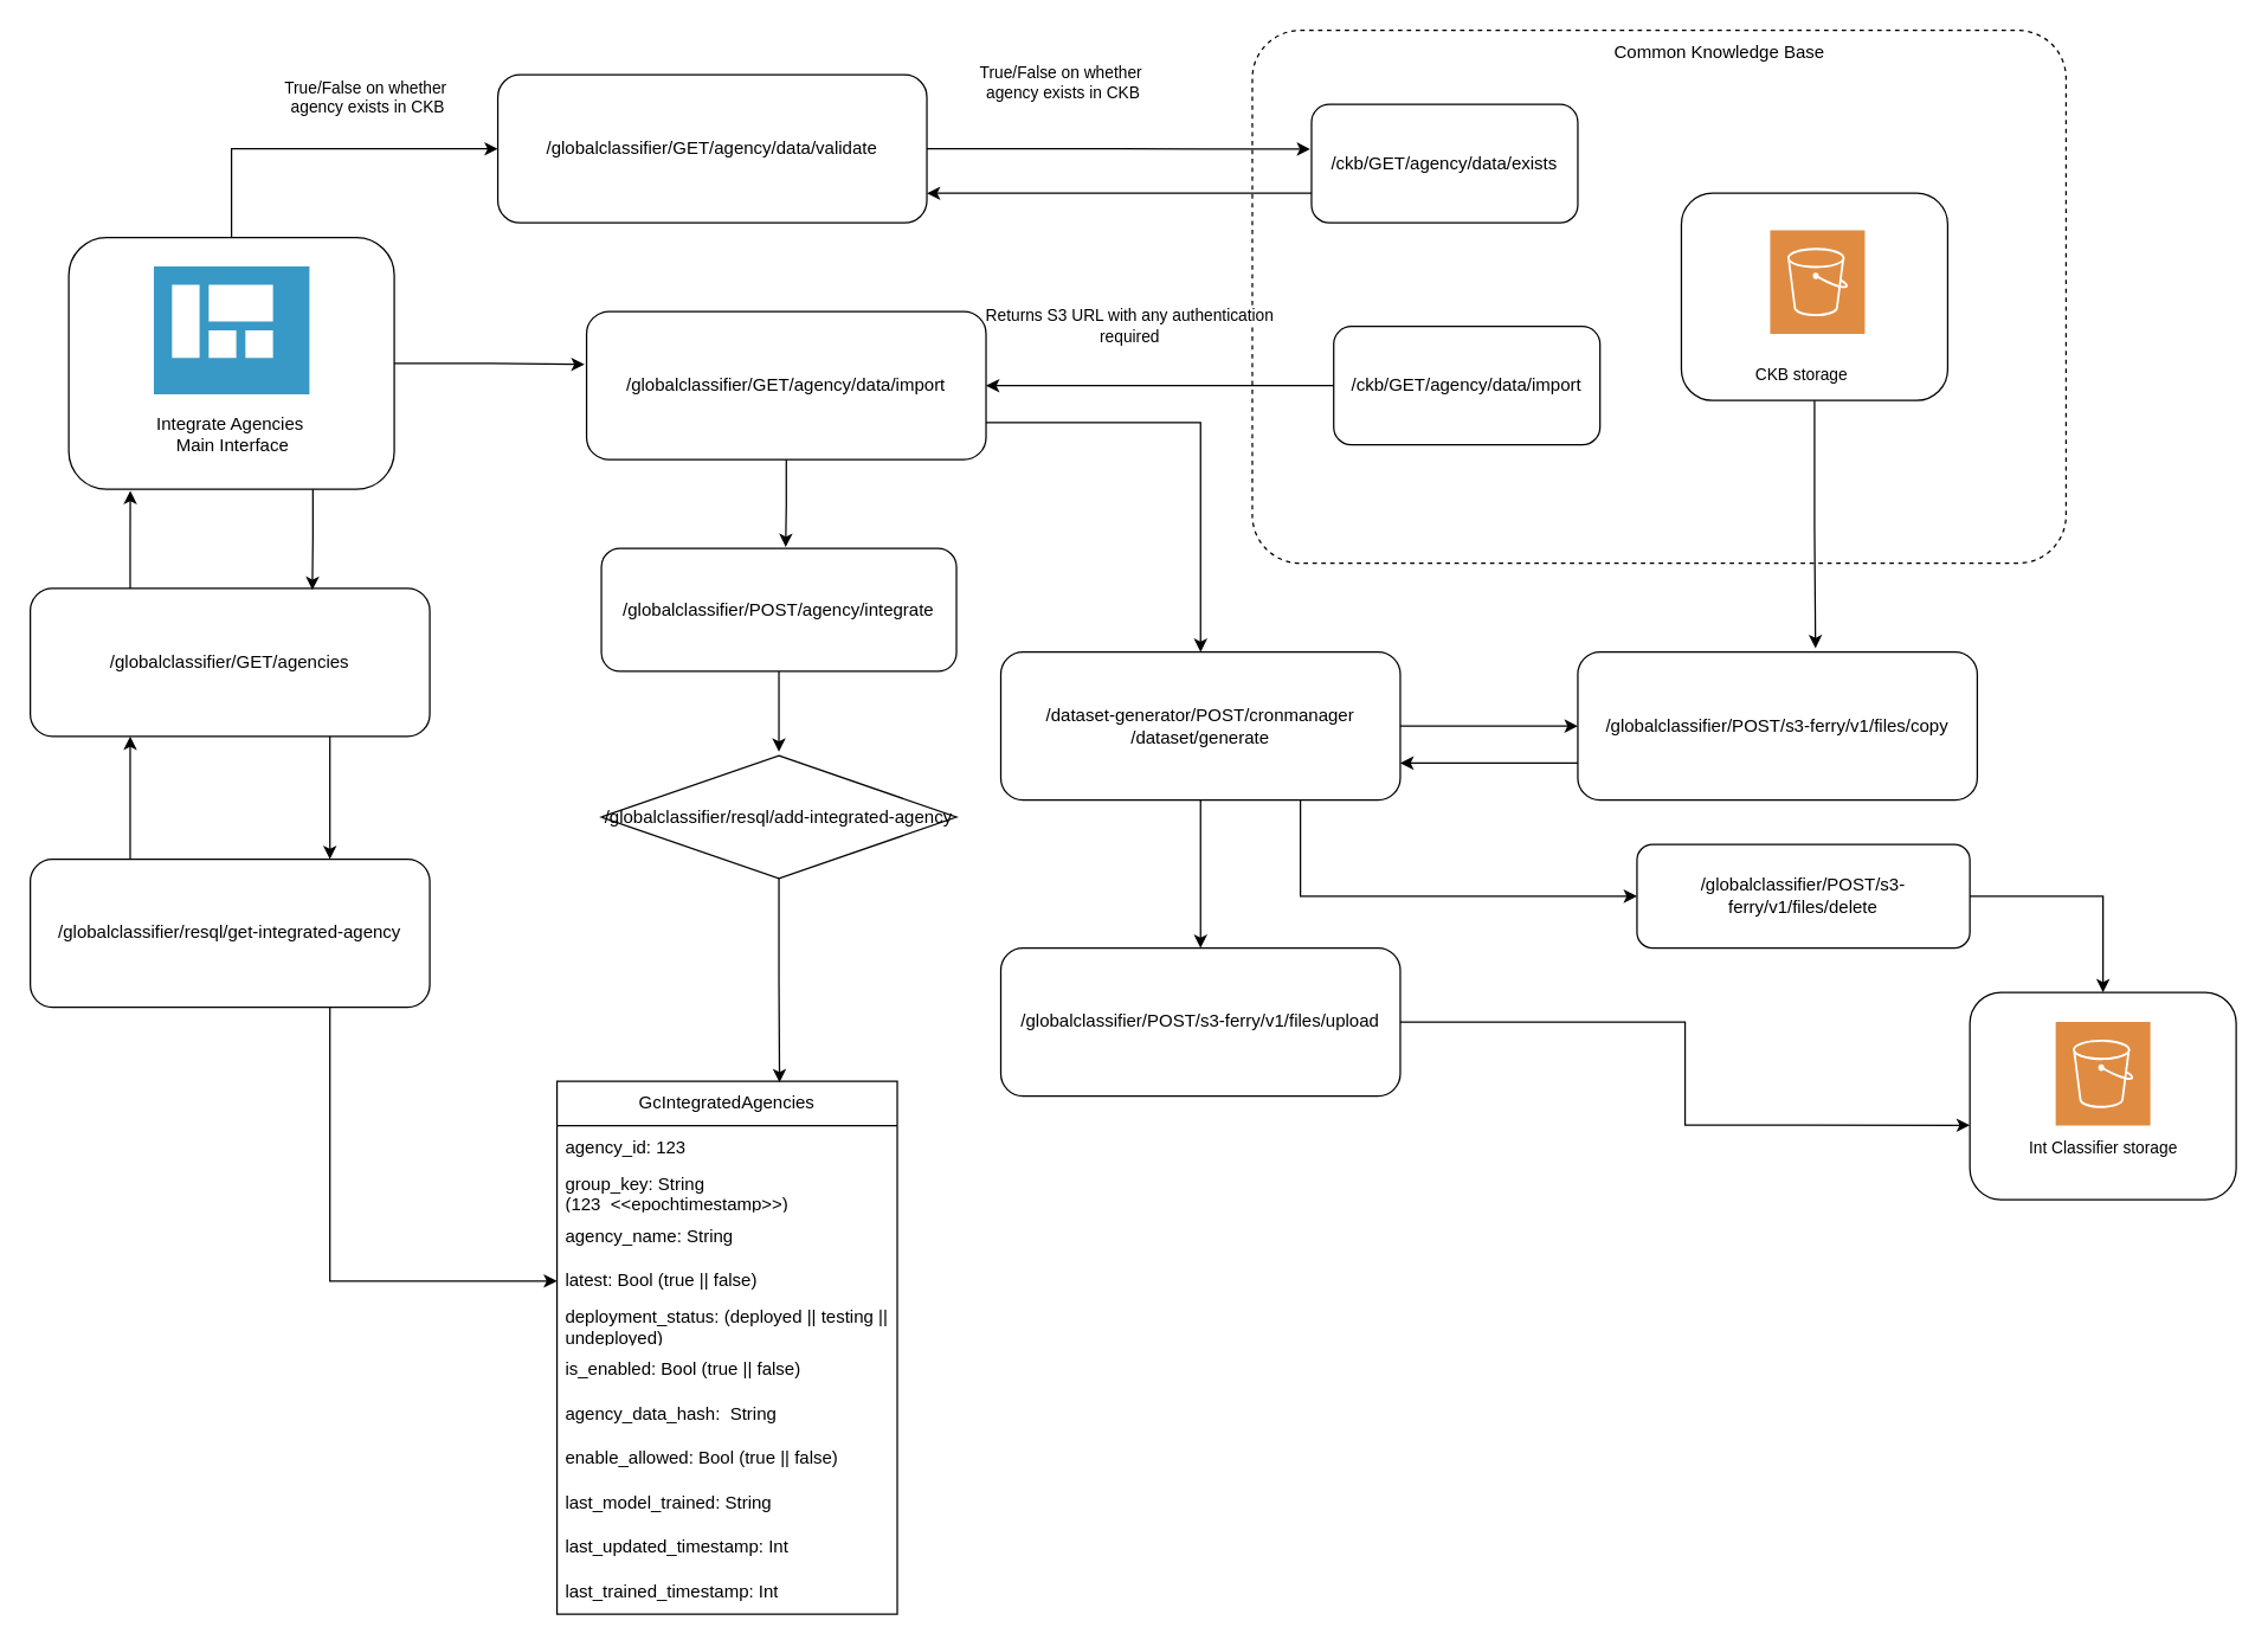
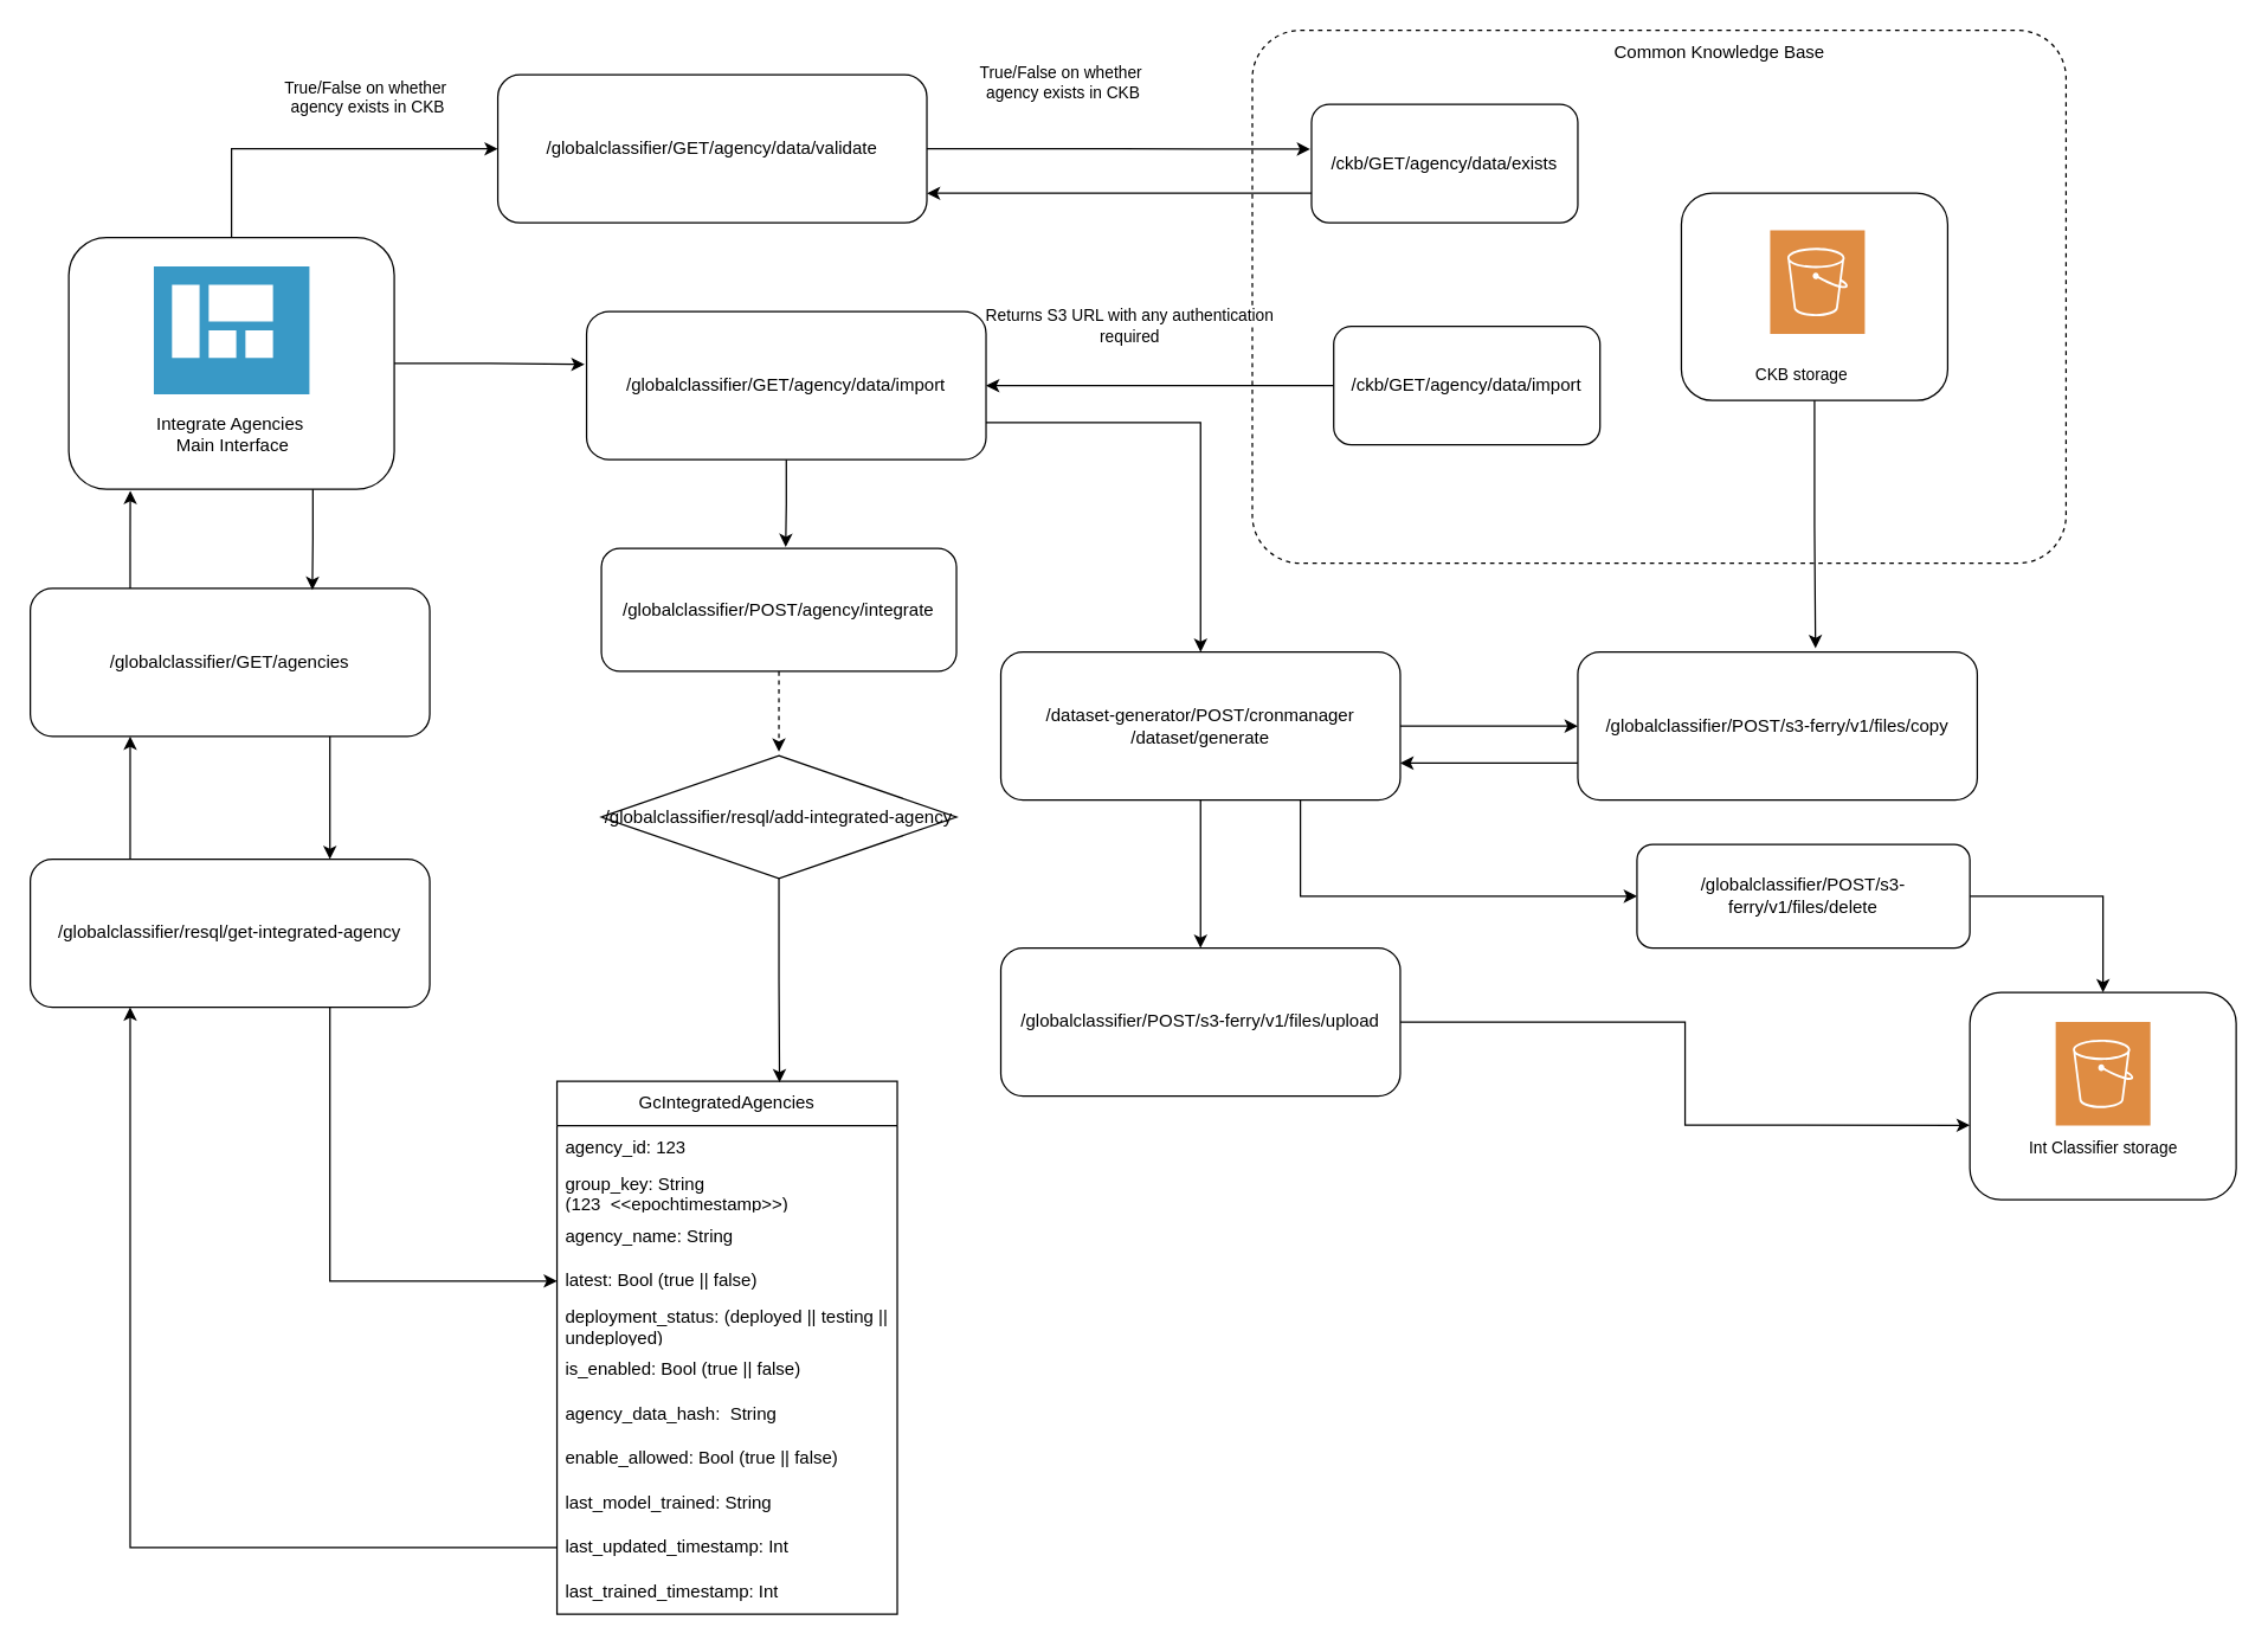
- <mxCell id="59" style="edgeStyle=orthogonalEdgeStyle;rounded=0;orthogonalLoop=1;jettySize=auto;html=1;exitX=0.5;exitY=1;exitDx=0;exitDy=0;entryX=0.5;entryY=-0.032;entryDx=0;entryDy=0;entryPerimeter=0;" parent="1" source="56" target="57" edge="1"><mxGeometry relative="1" as="geometry" /></mxCell>
+ <mxCell id="59" style="edgeStyle=orthogonalEdgeStyle;rounded=0;orthogonalLoop=1;jettySize=auto;html=1;exitX=0.5;exitY=1;exitDx=0;exitDy=0;entryX=0.5;entryY=-0.032;entryDx=0;entryDy=0;entryPerimeter=0;dashed=1;" parent="1" source="56" target="57" edge="1"><mxGeometry relative="1" as="geometry" /></mxCell>
+ <mxCell id="55" style="edgeStyle=orthogonalEdgeStyle;rounded=0;orthogonalLoop=1;jettySize=auto;html=1;exitX=0;exitY=0.5;exitDx=0;exitDy=0;entryX=0.25;entryY=1;entryDx=0;entryDy=0;" parent="1" source="51" target="40" edge="1"><mxGeometry relative="1" as="geometry" /></mxCell>
